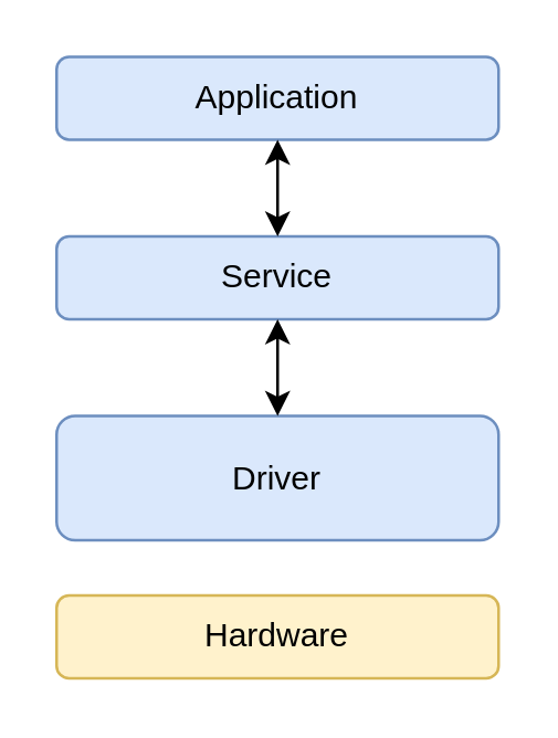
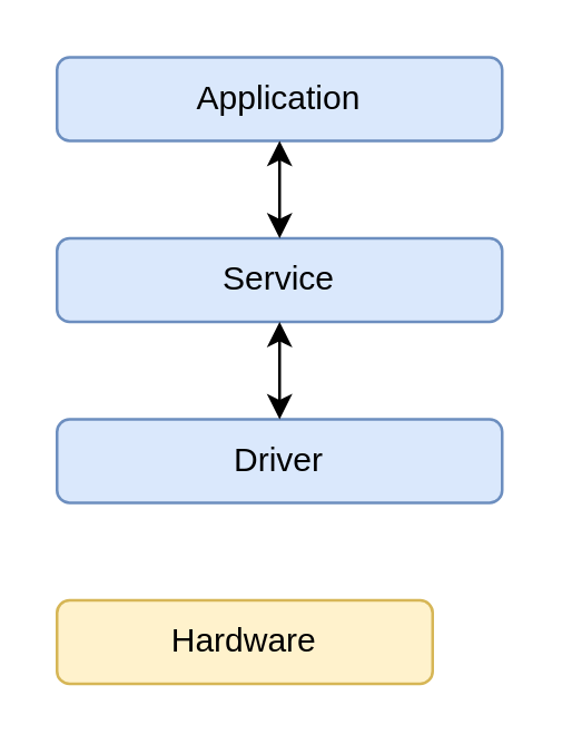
- <mxCell id="4" value="Driver" style="rounded=1;whiteSpace=wrap;html=1;fillColor=#dae8fc;strokeColor=#6c8ebf;" vertex="1" parent="1"><mxGeometry x="20" y="150" width="160" height="45" as="geometry" /></mxCell>
+ <mxCell id="4" value="Driver" style="rounded=1;whiteSpace=wrap;html=1;fillColor=#dae8fc;strokeColor=#6c8ebf;" vertex="1" parent="1"><mxGeometry x="20" y="150" width="160" height="30" as="geometry" /></mxCell>
- <mxCell id="5" value="Hardware&lt;br&gt;" style="rounded=1;whiteSpace=wrap;html=1;fillColor=#fff2cc;strokeColor=#d6b656;" vertex="1" parent="1"><mxGeometry x="20" y="215" width="160" height="30" as="geometry" /></mxCell>
+ <mxCell id="5" value="Hardware&lt;br&gt;" style="rounded=1;whiteSpace=wrap;html=1;fillColor=#fff2cc;strokeColor=#d6b656;" vertex="1" parent="1"><mxGeometry x="20" y="215" width="135" height="30" as="geometry" /></mxCell>
